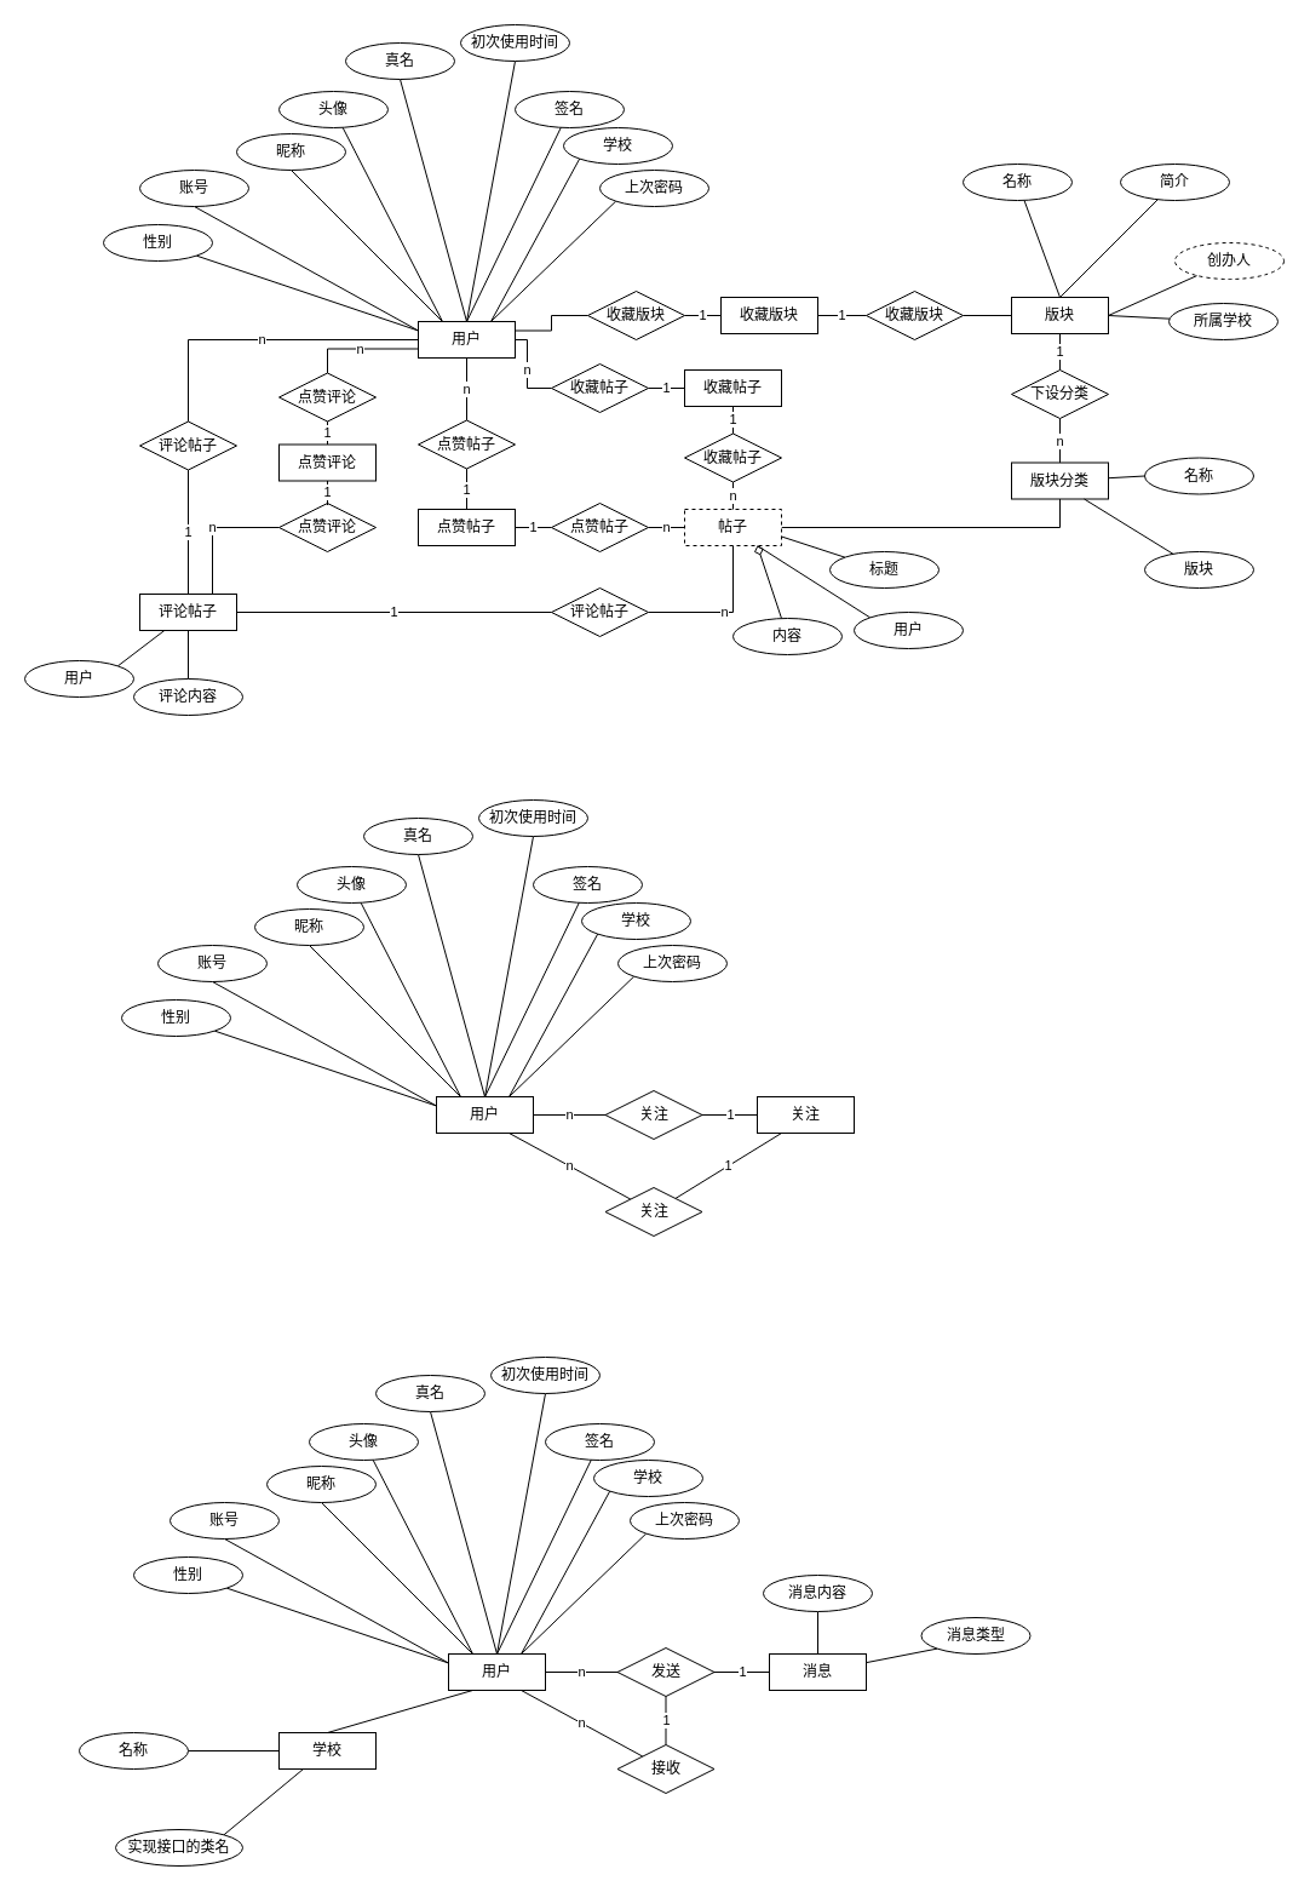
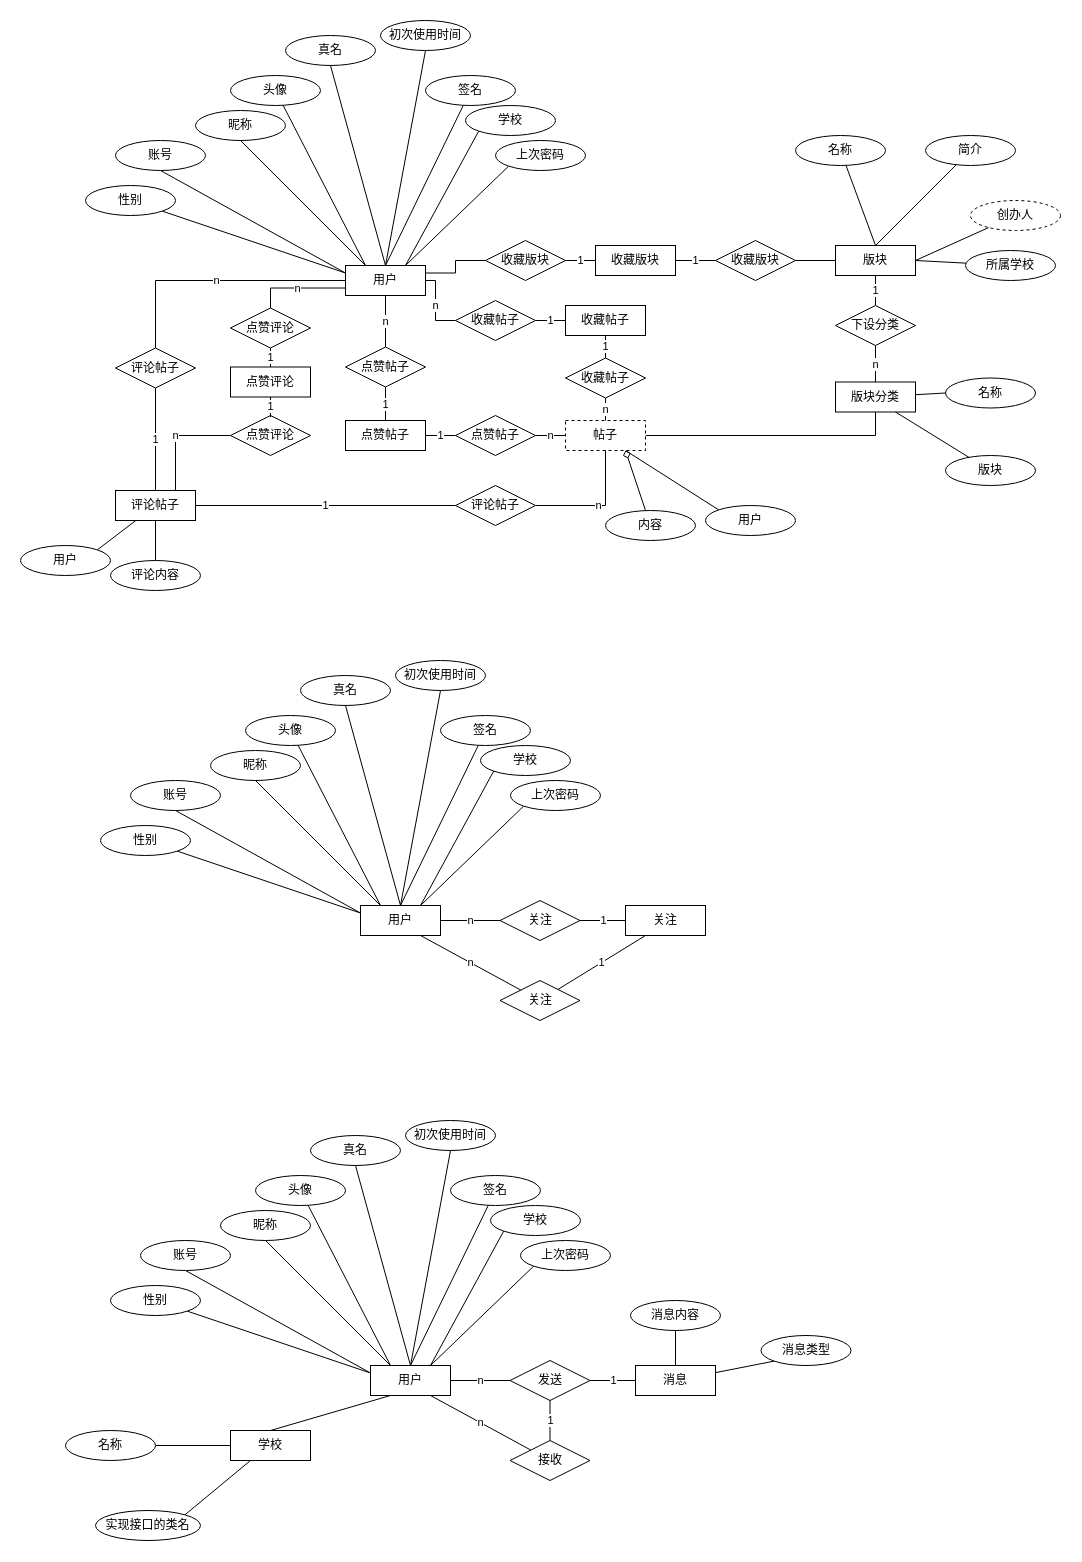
- <mxCell id="74" style="edgeStyle=none;rounded=0;orthogonalLoop=1;jettySize=auto;html=1;entryX=1;entryY=0.75;entryDx=0;entryDy=0;endArrow=none;endFill=0;strokeColor=#000000;" edge="1" parent="1" source="75" target="21"><mxGeometry relative="1" as="geometry" /></mxCell>
- <mxCell id="75" value="标题" style="ellipse;whiteSpace=wrap;html=1;" vertex="1" parent="1"><mxGeometry x="685" y="455" width="90" height="30" as="geometry" /></mxCell>
